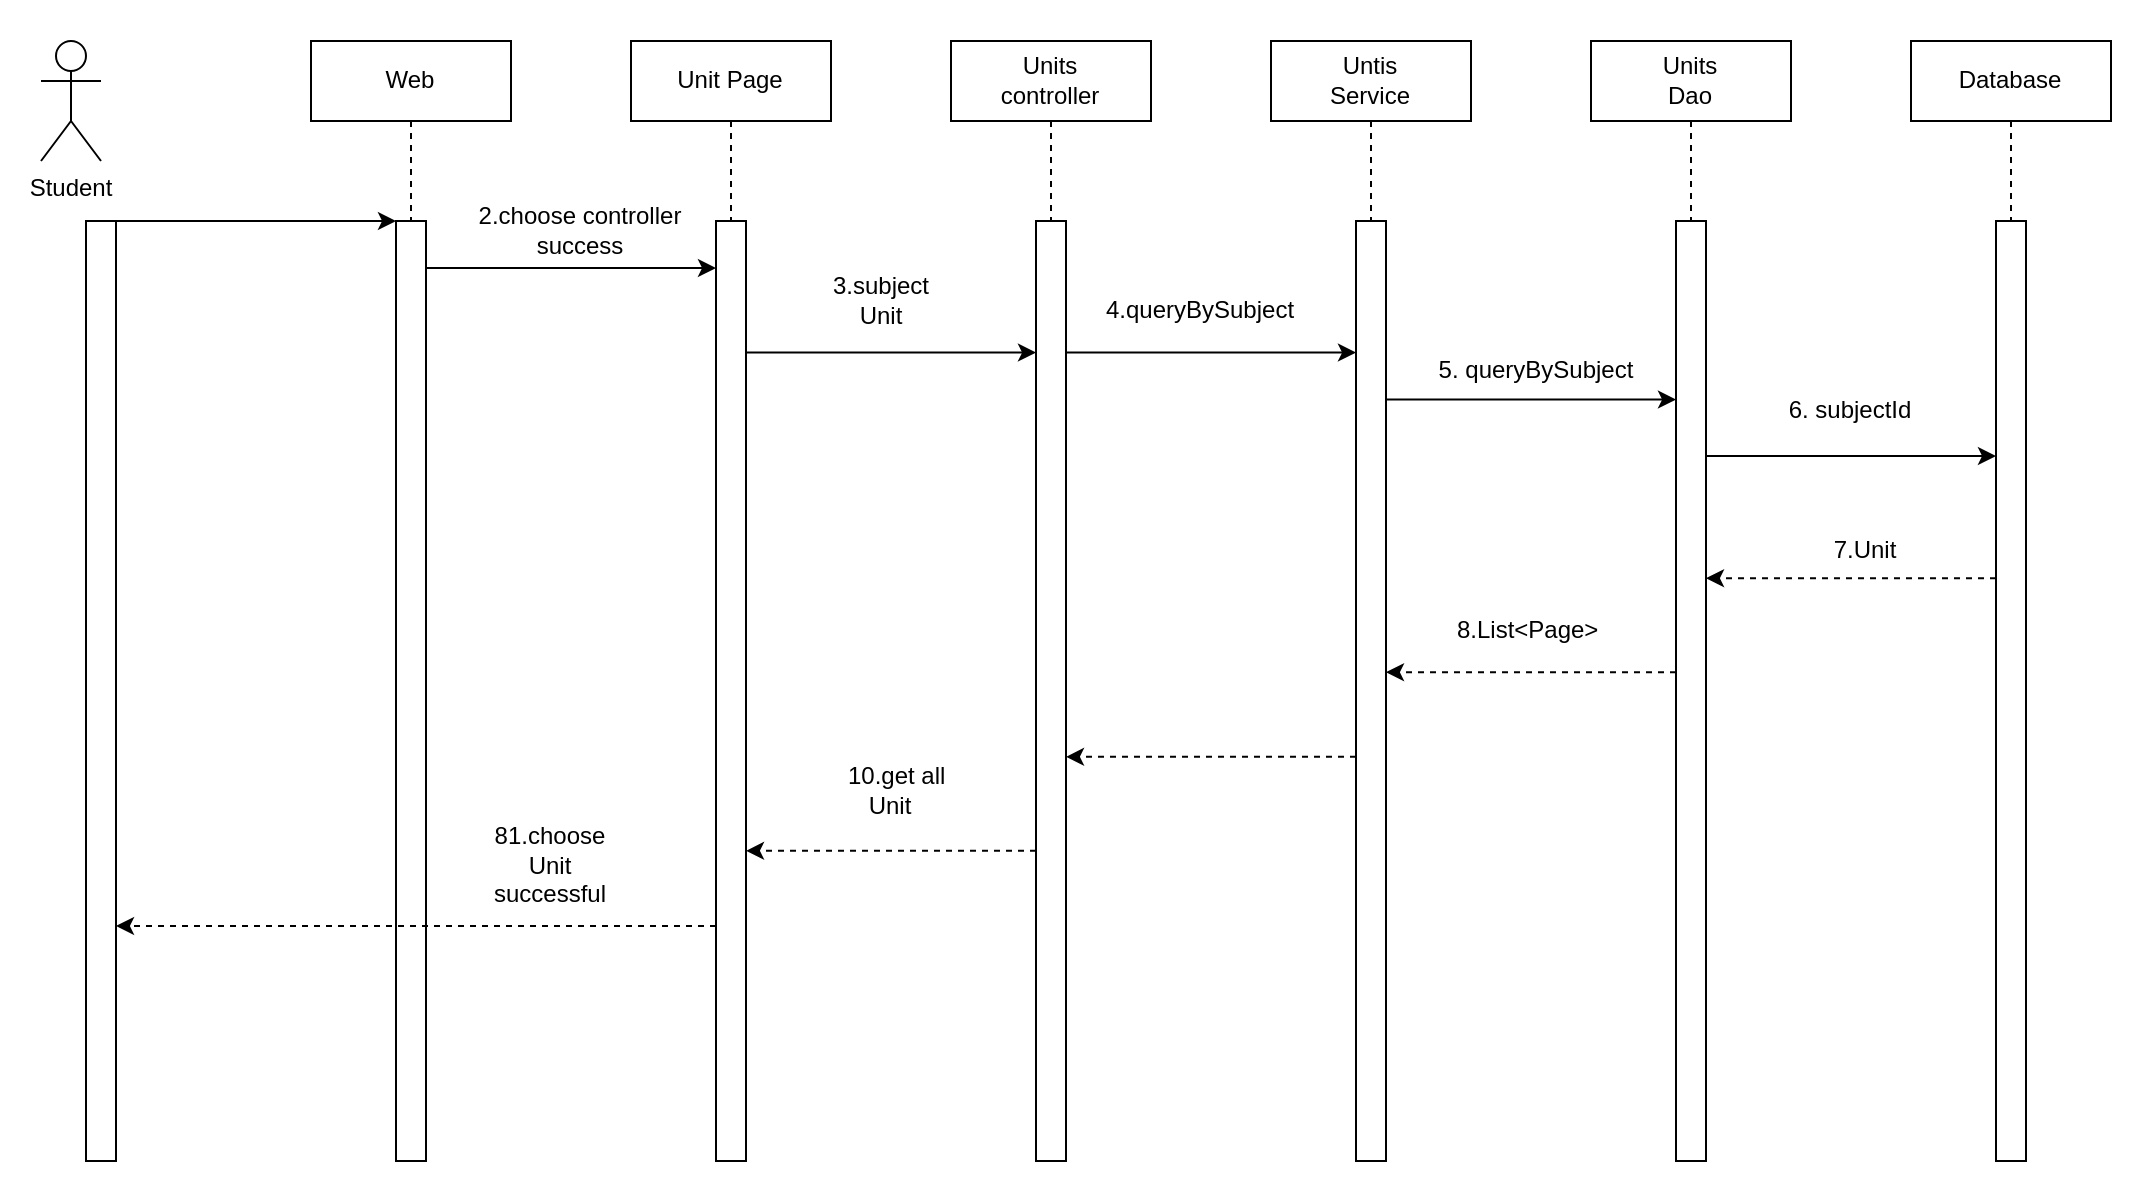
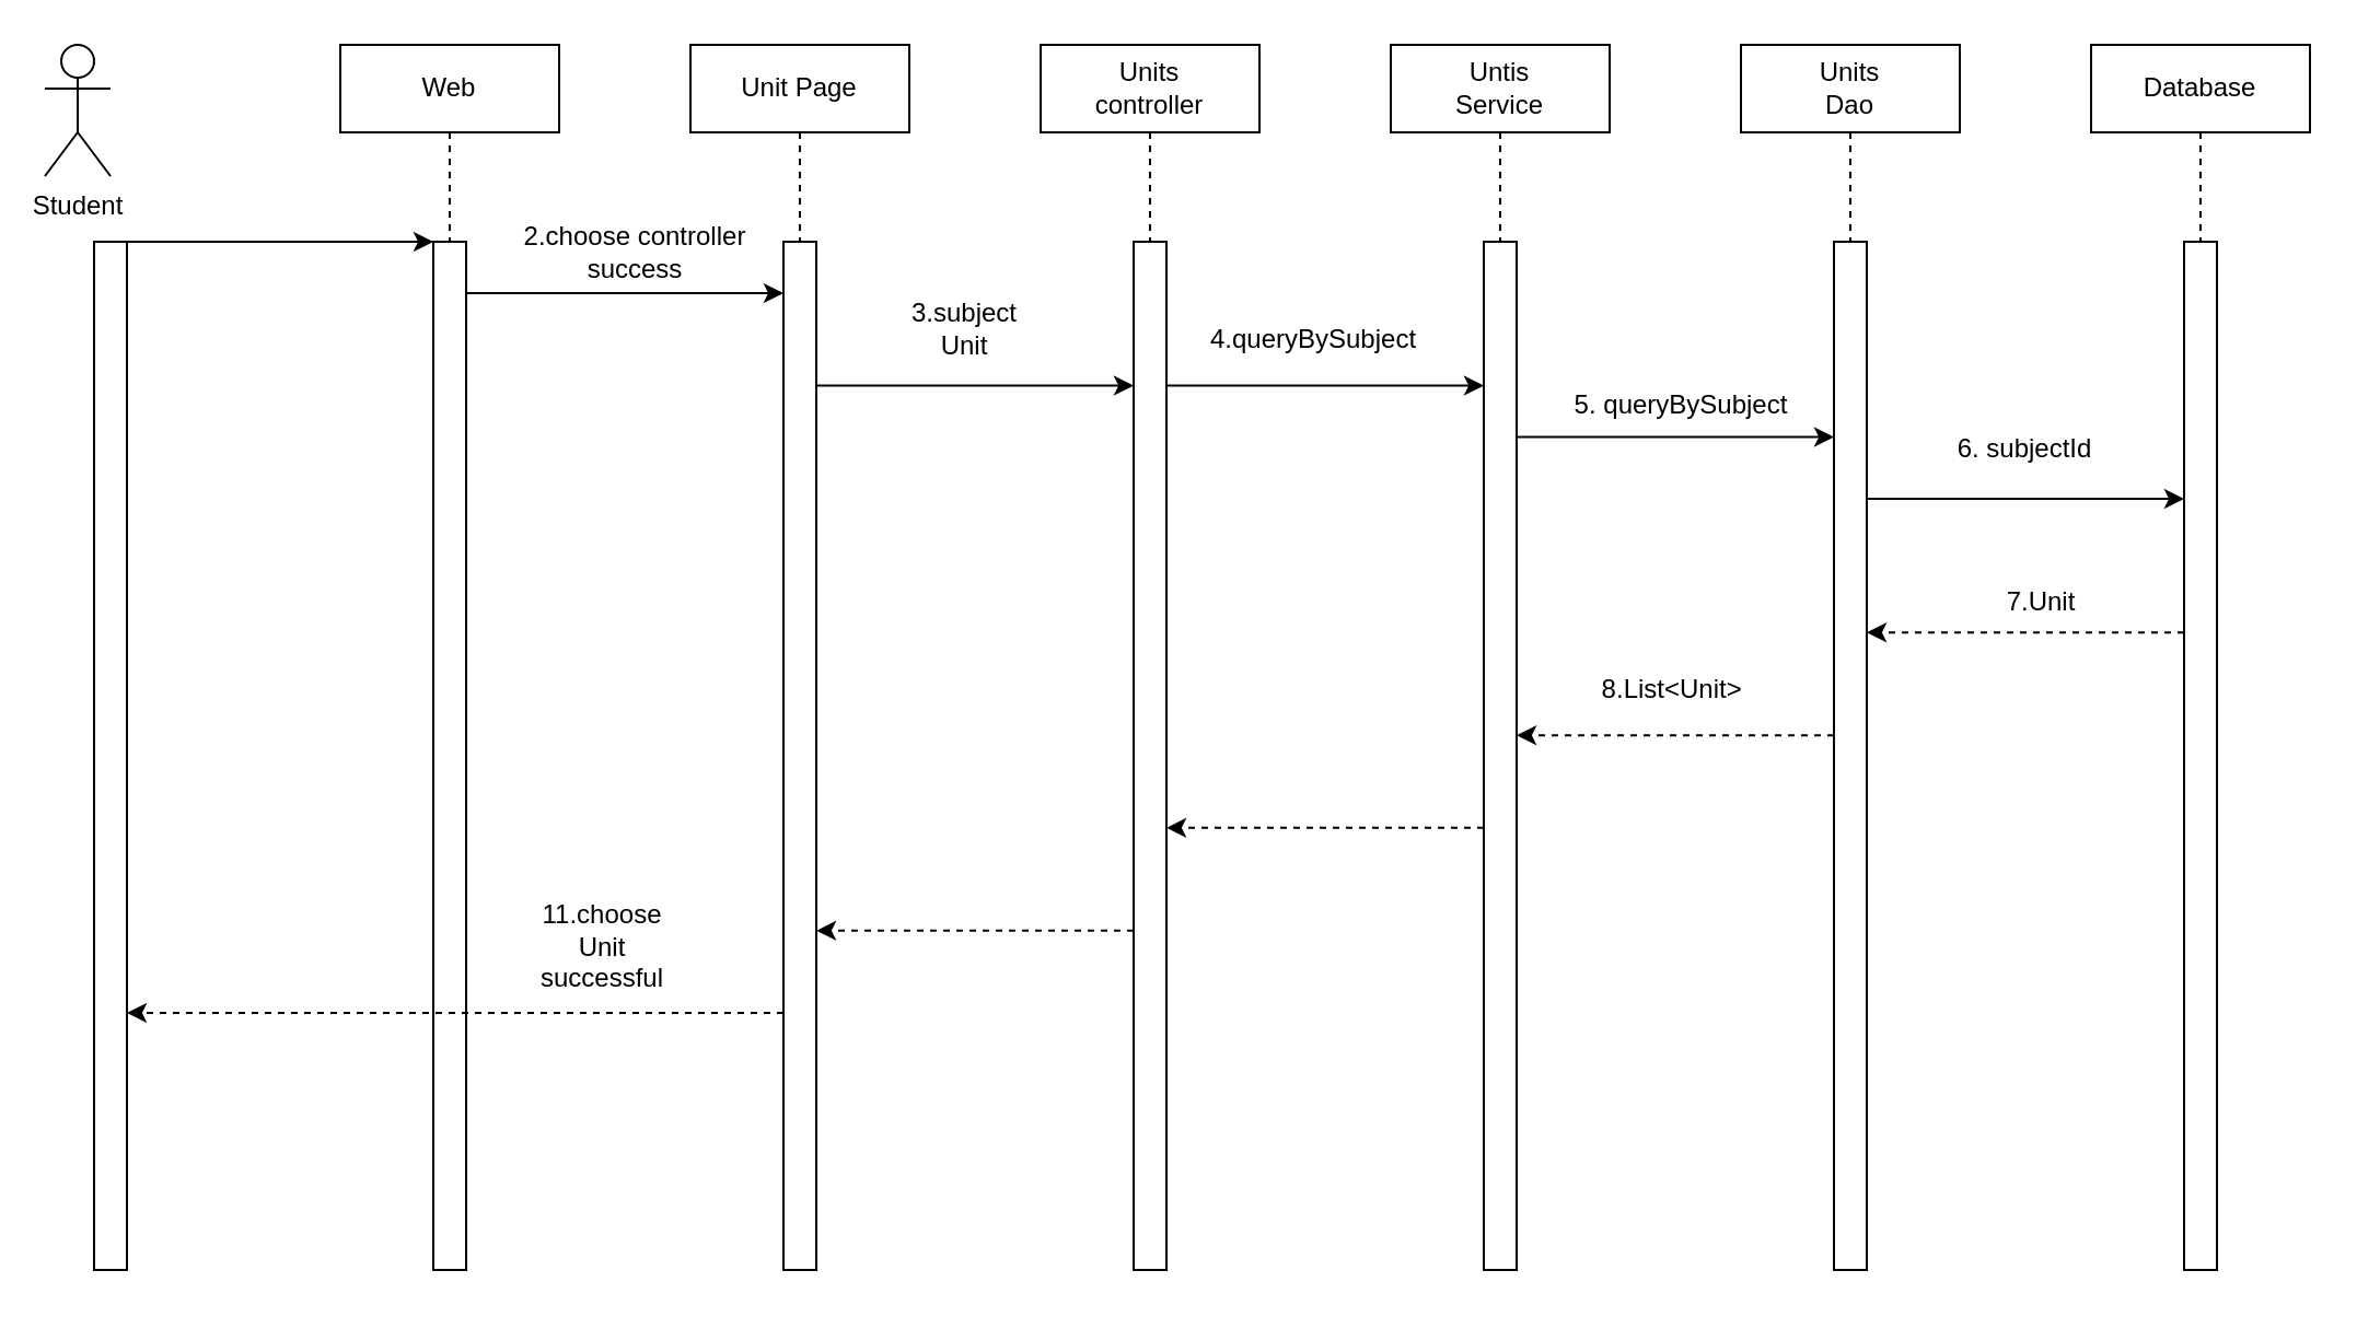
- <mxCell id="13" value="&amp;nbsp; 8.List&amp;lt;Page&amp;gt;" style="text;html=1;strokeColor=none;fillColor=none;align=center;verticalAlign=middle;whiteSpace=wrap;rounded=0;" parent="1" vertex="1"><mxGeometry x="702.5" y="300" width="115" height="30" as="geometry" /></mxCell>
+ <mxCell id="13" value="&amp;nbsp; 8.List&amp;lt;Unit&amp;gt;" style="text;html=1;strokeColor=none;fillColor=none;align=center;verticalAlign=middle;whiteSpace=wrap;rounded=0;" parent="1" vertex="1"><mxGeometry x="702.5" y="300" width="115" height="30" as="geometry" /></mxCell>
- <mxCell id="14" value="&amp;nbsp; 10.get all Unit" style="text;html=1;strokeColor=none;fillColor=none;align=center;verticalAlign=middle;whiteSpace=wrap;rounded=0;" parent="1" vertex="1"><mxGeometry x="415" y="380" width="60" height="30" as="geometry" /></mxCell>
- <mxCell id="34" value="&amp;nbsp; 81.choose Unit successful" style="text;html=1;strokeColor=none;fillColor=none;align=center;verticalAlign=middle;whiteSpace=wrap;rounded=0;" parent="1" vertex="1"><mxGeometry x="245" y="410" width="60" height="30" as="geometry" /></mxCell>
+ <mxCell id="34" value="&amp;nbsp; 11.choose Unit successful" style="text;html=1;strokeColor=none;fillColor=none;align=center;verticalAlign=middle;whiteSpace=wrap;rounded=0;" parent="1" vertex="1"><mxGeometry x="245" y="410" width="60" height="30" as="geometry" /></mxCell>
